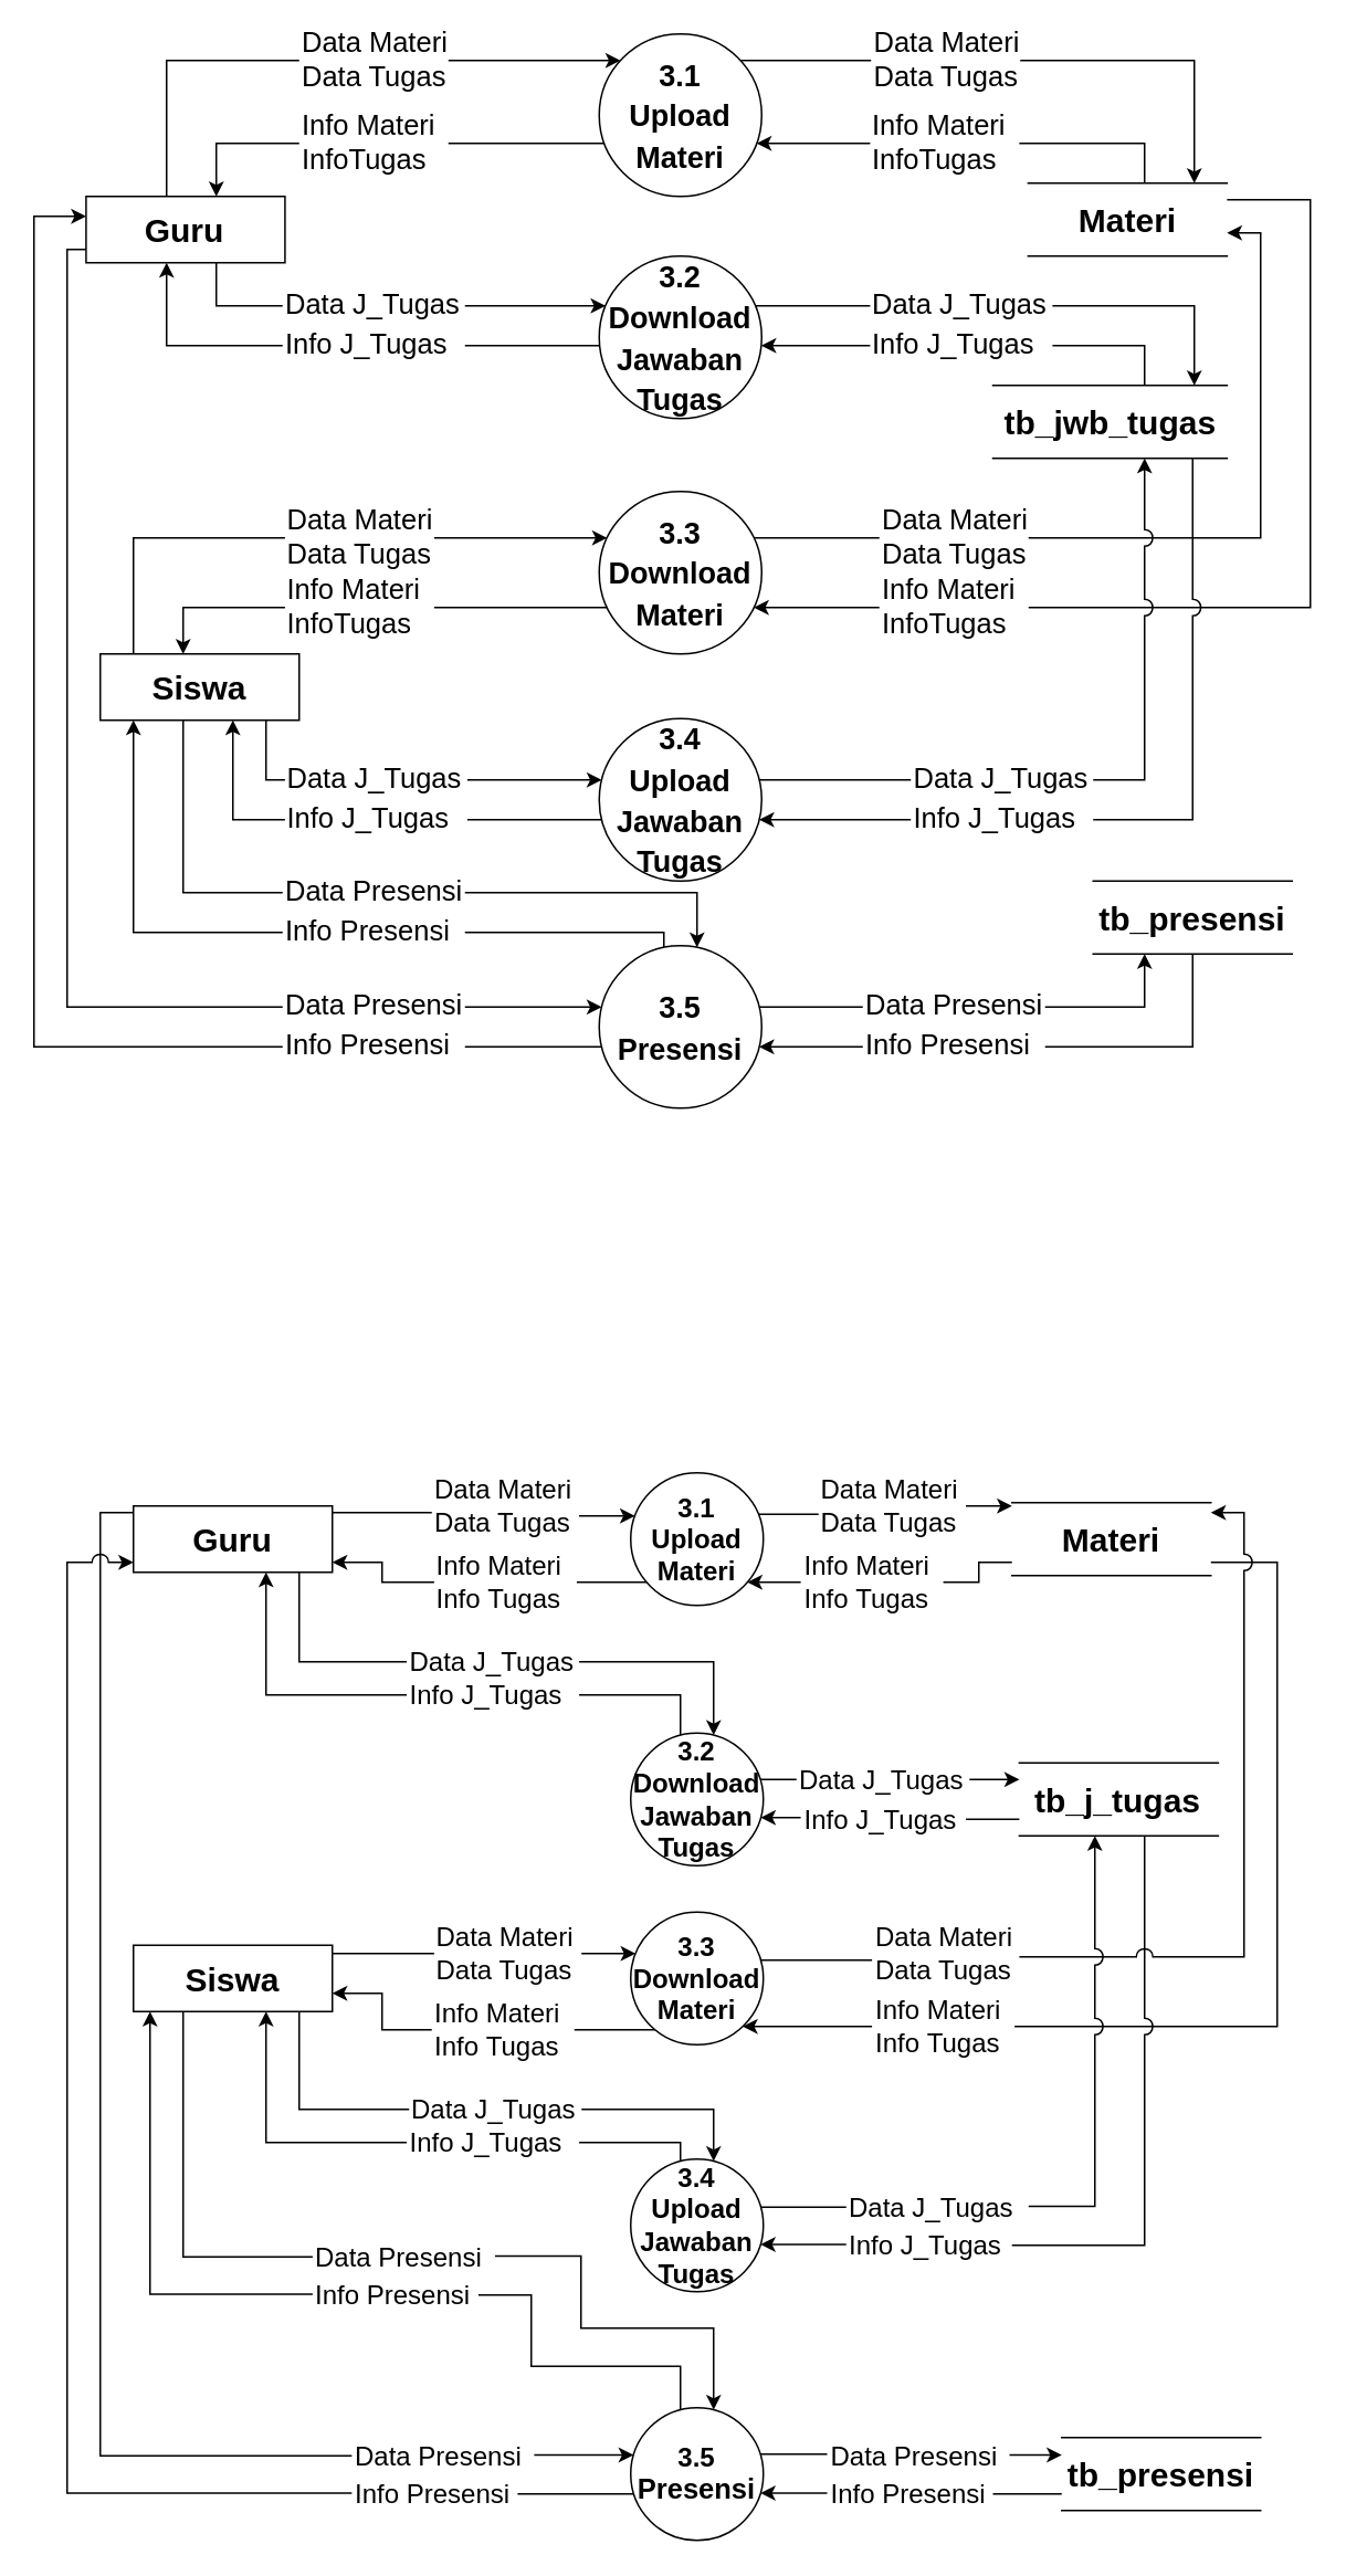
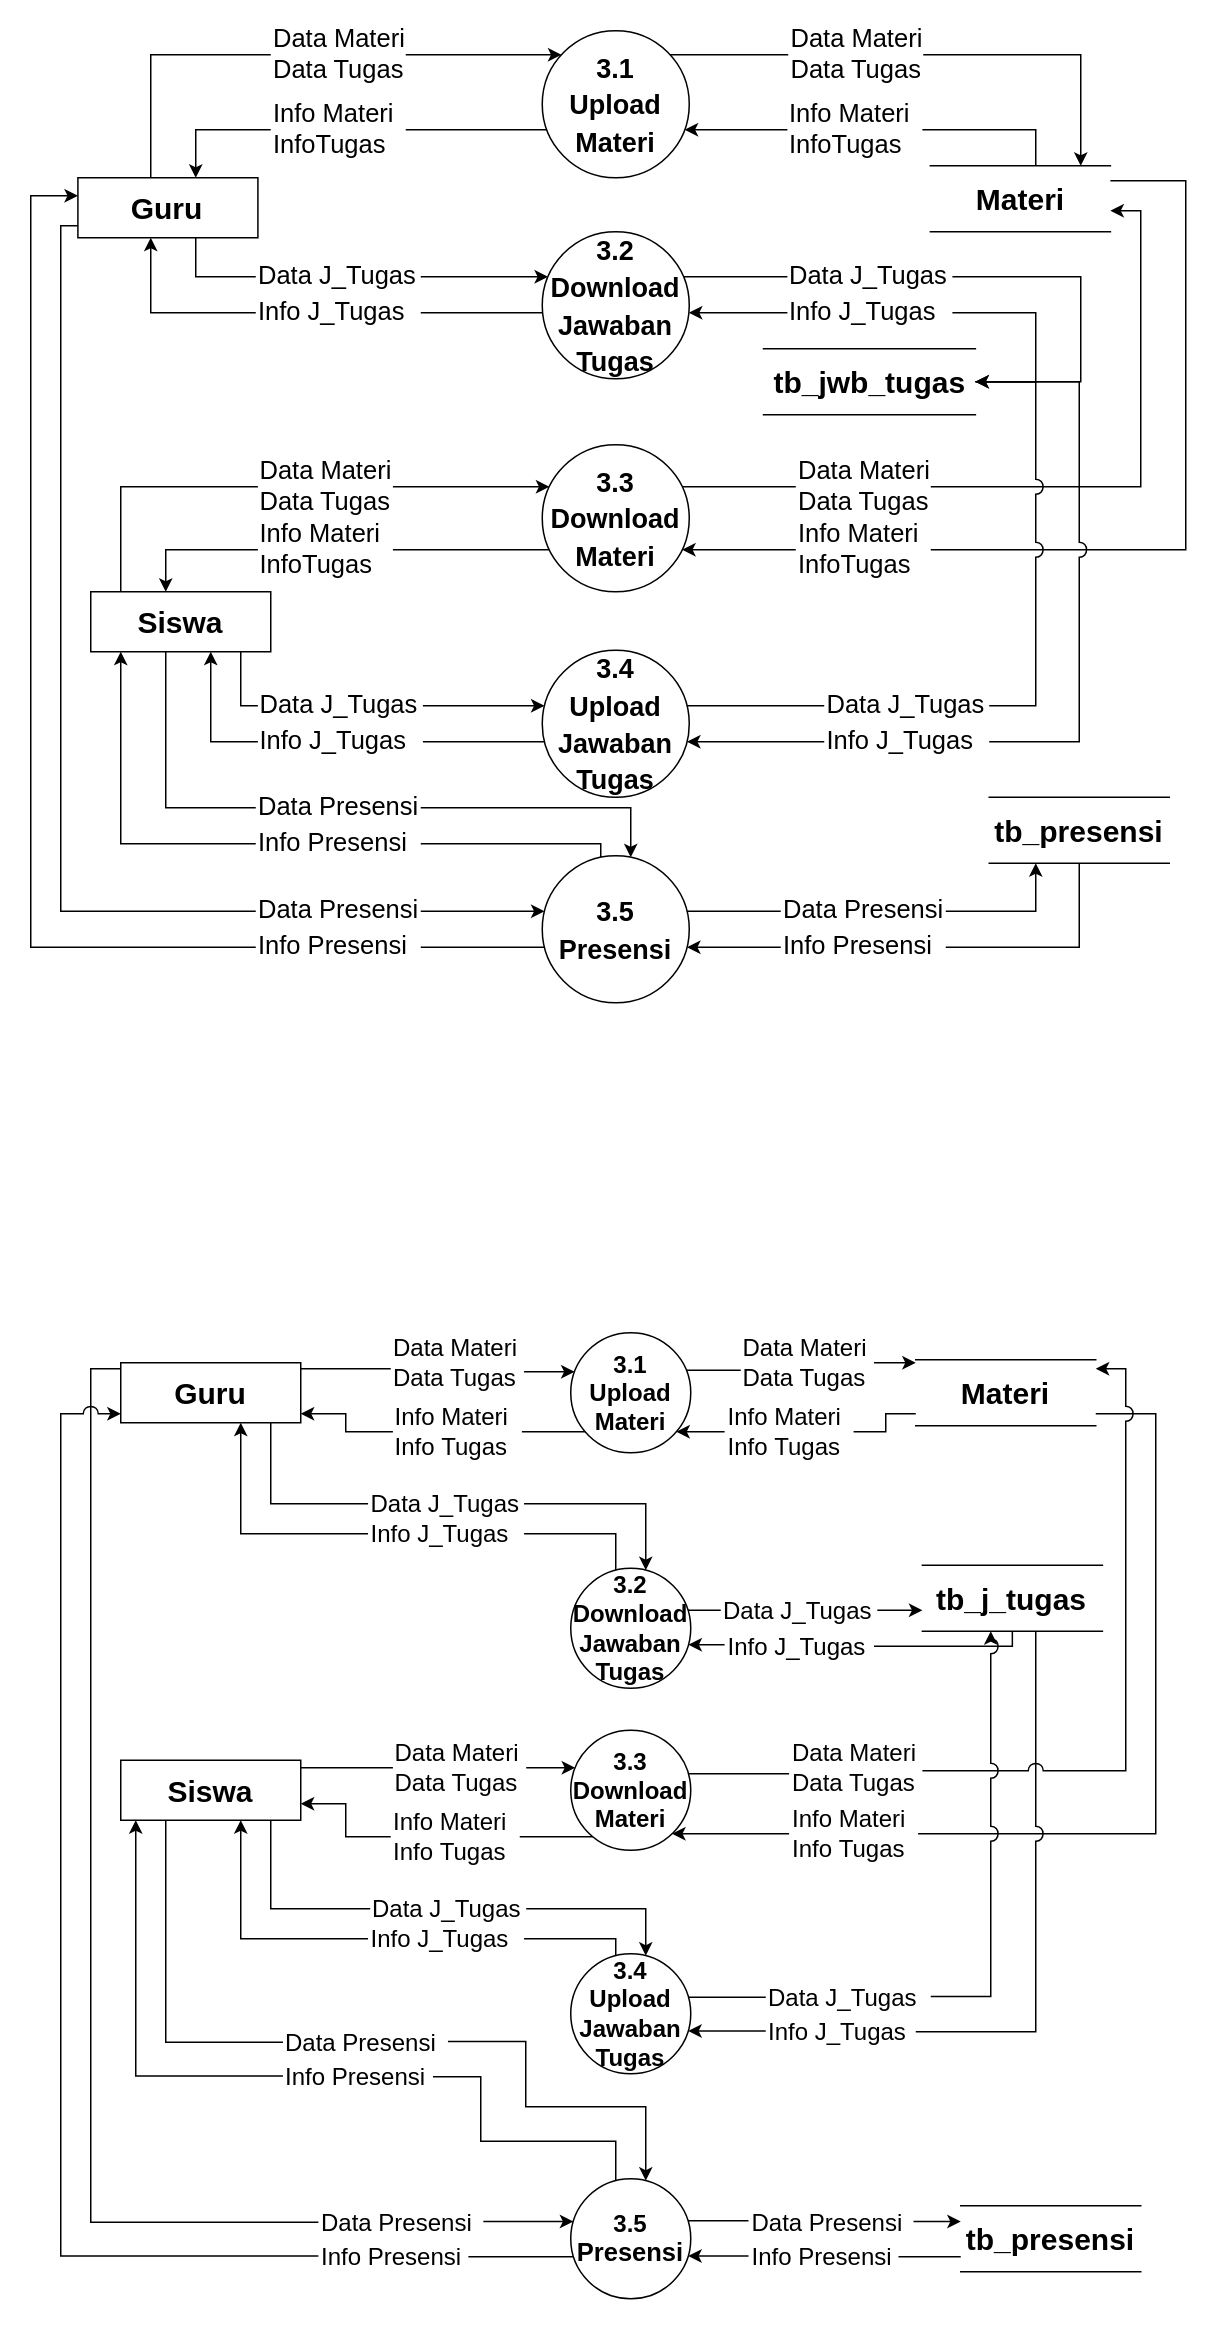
- <mxCell id="17" value="&lt;b&gt;tb_jwb_tugas&lt;/b&gt;" style="shape=partialRectangle;whiteSpace=wrap;html=1;left=0;right=0;fillColor=none;fontSize=20;" parent="1" vertex="1"><mxGeometry x="598.5" y="232" width="141.25" height="44" as="geometry" /></mxCell>
+ <mxCell id="17" value="&lt;b&gt;tb_jwb_tugas&lt;/b&gt;" style="shape=partialRectangle;whiteSpace=wrap;html=1;left=0;right=0;fillColor=none;fontSize=20;" parent="1" vertex="1"><mxGeometry x="508.5" y="232" width="141.25" height="44" as="geometry" /></mxCell>
- <mxCell id="36" value="&lt;b&gt;tb_j_tugas&lt;/b&gt;" style="shape=partialRectangle;whiteSpace=wrap;html=1;left=0;right=0;fillColor=none;fontSize=20;" parent="1" vertex="1"><mxGeometry x="614.43" y="1063" width="120" height="44" as="geometry" /></mxCell>
+ <mxCell id="36" value="&lt;b&gt;tb_j_tugas&lt;/b&gt;" style="shape=partialRectangle;whiteSpace=wrap;html=1;left=0;right=0;fillColor=none;fontSize=20;" parent="1" vertex="1"><mxGeometry x="614.43" y="1043" width="120" height="44" as="geometry" /></mxCell>
